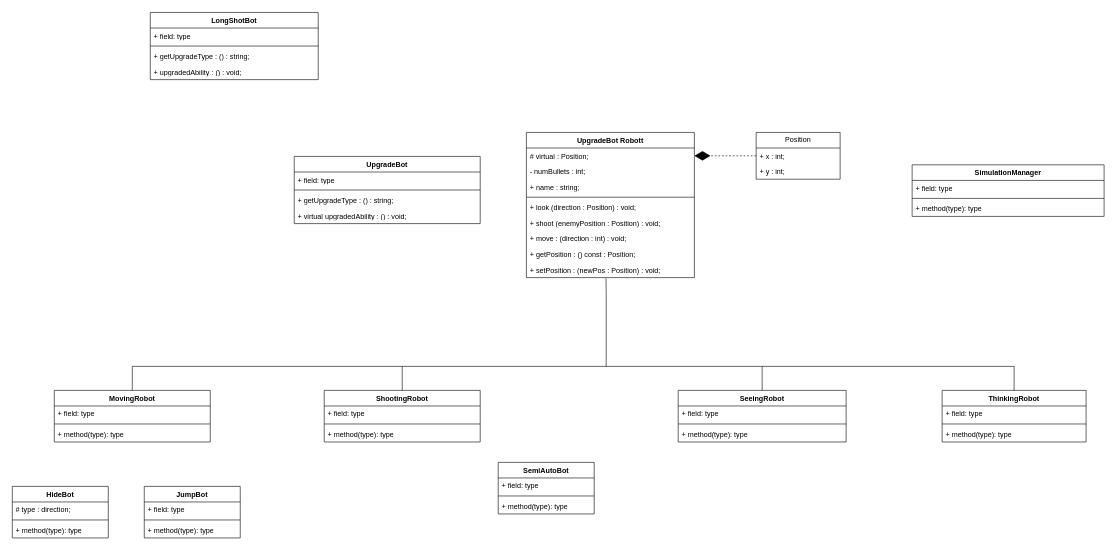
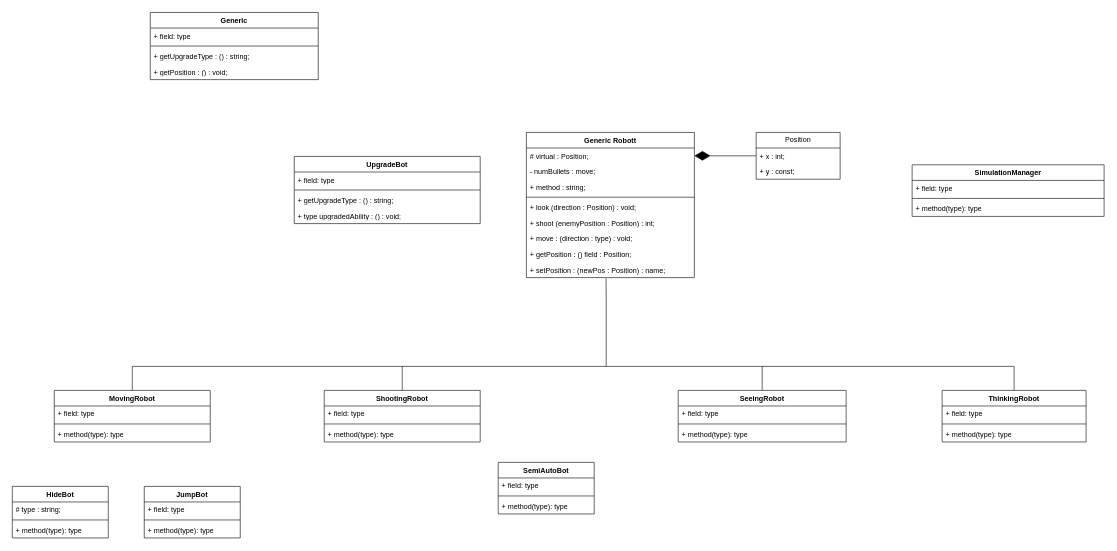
- <mxCell id="44" value="LongShotBot" style="swimlane;fontStyle=1;align=center;verticalAlign=top;childLayout=stackLayout;horizontal=1;startSize=26;horizontalStack=0;resizeParent=1;resizeParentMax=0;resizeLast=0;collapsible=1;marginBottom=0;whiteSpace=wrap;html=1;" parent="1" vertex="1"><mxGeometry x="250" y="20" width="280" height="112" as="geometry" /></mxCell>
+ <mxCell id="44" value="Generic" style="swimlane;fontStyle=1;align=center;verticalAlign=top;childLayout=stackLayout;horizontal=1;startSize=26;horizontalStack=0;resizeParent=1;resizeParentMax=0;resizeLast=0;collapsible=1;marginBottom=0;whiteSpace=wrap;html=1;" parent="1" vertex="1"><mxGeometry x="250" y="20" width="280" height="112" as="geometry" /></mxCell>
- <mxCell id="48" value="+ upgradedAbility : () : void;" style="text;strokeColor=none;fillColor=none;align=left;verticalAlign=top;spacingLeft=4;spacingRight=4;overflow=hidden;rotatable=0;points=[[0,0.5],[1,0.5]];portConstraint=eastwest;whiteSpace=wrap;html=1;" vertex="1" parent="44"><mxGeometry y="86" width="280" height="26" as="geometry" /></mxCell>
+ <mxCell id="48" value="+ getPosition : () : void;" style="text;strokeColor=none;fillColor=none;align=left;verticalAlign=top;spacingLeft=4;spacingRight=4;overflow=hidden;rotatable=0;points=[[0,0.5],[1,0.5]];portConstraint=eastwest;whiteSpace=wrap;html=1;" vertex="1" parent="44"><mxGeometry y="86" width="280" height="26" as="geometry" /></mxCell>
- <mxCell id="2" value="UpgradeBot Robott" style="swimlane;fontStyle=1;align=center;verticalAlign=top;childLayout=stackLayout;horizontal=1;startSize=26;horizontalStack=0;resizeParent=1;resizeParentMax=0;resizeLast=0;collapsible=1;marginBottom=0;whiteSpace=wrap;html=1;" parent="1" vertex="1"><mxGeometry x="877" y="220" width="280" height="242" as="geometry" /></mxCell>
+ <mxCell id="2" value="Generic Robott" style="swimlane;fontStyle=1;align=center;verticalAlign=top;childLayout=stackLayout;horizontal=1;startSize=26;horizontalStack=0;resizeParent=1;resizeParentMax=0;resizeLast=0;collapsible=1;marginBottom=0;whiteSpace=wrap;html=1;" parent="1" vertex="1"><mxGeometry x="877" y="220" width="280" height="242" as="geometry" /></mxCell>
- <mxCell id="15" value="" style="endArrow=diamondThin;endFill=1;endSize=24;html=1;rounded=0;entryX=1;entryY=0.5;entryDx=0;entryDy=0;exitX=0;exitY=0.5;exitDx=0;exitDy=0;dashed=1;" parent="1" source="13" target="3" edge="1"><mxGeometry width="160" relative="1" as="geometry"><mxPoint x="1190" y="500" as="sourcePoint" /><mxPoint x="1350" y="500" as="targetPoint" /></mxGeometry></mxCell>
+ <mxCell id="15" value="" style="endArrow=diamondThin;endFill=1;endSize=24;html=1;rounded=0;entryX=1;entryY=0.5;entryDx=0;entryDy=0;exitX=0;exitY=0.5;exitDx=0;exitDy=0;" parent="1" source="13" target="3" edge="1"><mxGeometry width="160" relative="1" as="geometry"><mxPoint x="1190" y="500" as="sourcePoint" /><mxPoint x="1350" y="500" as="targetPoint" /></mxGeometry></mxCell>
- <mxCell id="4" value="- numBullets : int;" style="text;strokeColor=none;fillColor=none;align=left;verticalAlign=top;spacingLeft=4;spacingRight=4;overflow=hidden;rotatable=0;points=[[0,0.5],[1,0.5]];portConstraint=eastwest;whiteSpace=wrap;html=1;" parent="2" vertex="1"><mxGeometry y="52" width="280" height="26" as="geometry" /></mxCell>
+ <mxCell id="4" value="- numBullets : move;" style="text;strokeColor=none;fillColor=none;align=left;verticalAlign=top;spacingLeft=4;spacingRight=4;overflow=hidden;rotatable=0;points=[[0,0.5],[1,0.5]];portConstraint=eastwest;whiteSpace=wrap;html=1;" parent="2" vertex="1"><mxGeometry y="52" width="280" height="26" as="geometry" /></mxCell>
- <mxCell id="14" value="+ y : int;" style="text;strokeColor=none;fillColor=none;align=left;verticalAlign=top;spacingLeft=4;spacingRight=4;overflow=hidden;rotatable=0;points=[[0,0.5],[1,0.5]];portConstraint=eastwest;whiteSpace=wrap;html=1;" parent="12" vertex="1"><mxGeometry y="52" width="140" height="26" as="geometry" /></mxCell>
+ <mxCell id="14" value="+ y : const;" style="text;strokeColor=none;fillColor=none;align=left;verticalAlign=top;spacingLeft=4;spacingRight=4;overflow=hidden;rotatable=0;points=[[0,0.5],[1,0.5]];portConstraint=eastwest;whiteSpace=wrap;html=1;" parent="12" vertex="1"><mxGeometry y="52" width="140" height="26" as="geometry" /></mxCell>
- <mxCell id="5" value="+ name : string;" style="text;strokeColor=none;fillColor=none;align=left;verticalAlign=top;spacingLeft=4;spacingRight=4;overflow=hidden;rotatable=0;points=[[0,0.5],[1,0.5]];portConstraint=eastwest;whiteSpace=wrap;html=1;" parent="2" vertex="1"><mxGeometry y="78" width="280" height="26" as="geometry" /></mxCell>
+ <mxCell id="5" value="+ method : string;" style="text;strokeColor=none;fillColor=none;align=left;verticalAlign=top;spacingLeft=4;spacingRight=4;overflow=hidden;rotatable=0;points=[[0,0.5],[1,0.5]];portConstraint=eastwest;whiteSpace=wrap;html=1;" parent="2" vertex="1"><mxGeometry y="78" width="280" height="26" as="geometry" /></mxCell>
- <mxCell id="61" value="+ virtual upgradedAbility : () : void;" style="text;strokeColor=none;fillColor=none;align=left;verticalAlign=top;spacingLeft=4;spacingRight=4;overflow=hidden;rotatable=0;points=[[0,0.5],[1,0.5]];portConstraint=eastwest;whiteSpace=wrap;html=1;" vertex="1" parent="57"><mxGeometry y="86" width="310" height="26" as="geometry" /></mxCell>
+ <mxCell id="61" value="+ type upgradedAbility : () : void;" style="text;strokeColor=none;fillColor=none;align=left;verticalAlign=top;spacingLeft=4;spacingRight=4;overflow=hidden;rotatable=0;points=[[0,0.5],[1,0.5]];portConstraint=eastwest;whiteSpace=wrap;html=1;" vertex="1" parent="57"><mxGeometry y="86" width="310" height="26" as="geometry" /></mxCell>
- <mxCell id="8" value="+ shoot (enemyPosition : Position) : void;" style="text;strokeColor=none;fillColor=none;align=left;verticalAlign=top;spacingLeft=4;spacingRight=4;overflow=hidden;rotatable=0;points=[[0,0.5],[1,0.5]];portConstraint=eastwest;whiteSpace=wrap;html=1;" parent="2" vertex="1"><mxGeometry y="138" width="280" height="26" as="geometry" /></mxCell>
+ <mxCell id="8" value="+ shoot (enemyPosition : Position) : int;" style="text;strokeColor=none;fillColor=none;align=left;verticalAlign=top;spacingLeft=4;spacingRight=4;overflow=hidden;rotatable=0;points=[[0,0.5],[1,0.5]];portConstraint=eastwest;whiteSpace=wrap;html=1;" parent="2" vertex="1"><mxGeometry y="138" width="280" height="26" as="geometry" /></mxCell>
- <mxCell id="9" value="&lt;div&gt;+ move : (direction : int) : void;&lt;/div&gt;" style="text;strokeColor=none;fillColor=none;align=left;verticalAlign=top;spacingLeft=4;spacingRight=4;overflow=hidden;rotatable=0;points=[[0,0.5,0,0,0],[1,0.5,0,0,0]];portConstraint=eastwest;whiteSpace=wrap;html=1;" parent="2" vertex="1"><mxGeometry y="164" width="280" height="26" as="geometry" /></mxCell>
+ <mxCell id="9" value="&lt;div&gt;+ move : (direction : type) : void;&lt;/div&gt;" style="text;strokeColor=none;fillColor=none;align=left;verticalAlign=top;spacingLeft=4;spacingRight=4;overflow=hidden;rotatable=0;points=[[0,0.5,0,0,0],[1,0.5,0,0,0]];portConstraint=eastwest;whiteSpace=wrap;html=1;" parent="2" vertex="1"><mxGeometry y="164" width="280" height="26" as="geometry" /></mxCell>
- <mxCell id="10" value="+ getPosition : () const : Position;&lt;div&gt;&lt;br&gt;&lt;/div&gt;" style="text;strokeColor=none;fillColor=none;align=left;verticalAlign=top;spacingLeft=4;spacingRight=4;overflow=hidden;rotatable=0;points=[[0,0.5],[1,0.5]];portConstraint=eastwest;whiteSpace=wrap;html=1;" parent="2" vertex="1"><mxGeometry y="190" width="280" height="26" as="geometry" /></mxCell>
+ <mxCell id="10" value="+ getPosition : () field : Position;&lt;div&gt;&lt;br&gt;&lt;/div&gt;" style="text;strokeColor=none;fillColor=none;align=left;verticalAlign=top;spacingLeft=4;spacingRight=4;overflow=hidden;rotatable=0;points=[[0,0.5],[1,0.5]];portConstraint=eastwest;whiteSpace=wrap;html=1;" parent="2" vertex="1"><mxGeometry y="190" width="280" height="26" as="geometry" /></mxCell>
- <mxCell id="11" value="+ setPosition : (newPos : Position) : void;&lt;div&gt;&lt;br&gt;&lt;/div&gt;" style="text;strokeColor=none;fillColor=none;align=left;verticalAlign=top;spacingLeft=4;spacingRight=4;overflow=hidden;rotatable=0;points=[[0,0.5],[1,0.5]];portConstraint=eastwest;whiteSpace=wrap;html=1;" parent="2" vertex="1"><mxGeometry y="216" width="280" height="26" as="geometry" /></mxCell>
+ <mxCell id="11" value="+ setPosition : (newPos : Position) : name;&lt;div&gt;&lt;br&gt;&lt;/div&gt;" style="text;strokeColor=none;fillColor=none;align=left;verticalAlign=top;spacingLeft=4;spacingRight=4;overflow=hidden;rotatable=0;points=[[0,0.5],[1,0.5]];portConstraint=eastwest;whiteSpace=wrap;html=1;" parent="2" vertex="1"><mxGeometry y="216" width="280" height="26" as="geometry" /></mxCell>
- <mxCell id="41" value="# type : direction;" style="text;strokeColor=none;fillColor=none;align=left;verticalAlign=top;spacingLeft=4;spacingRight=4;overflow=hidden;rotatable=0;points=[[0,0.5],[1,0.5]];portConstraint=eastwest;whiteSpace=wrap;html=1;" parent="40" vertex="1"><mxGeometry y="26" width="160" height="26" as="geometry" /></mxCell>
+ <mxCell id="41" value="# type : string;" style="text;strokeColor=none;fillColor=none;align=left;verticalAlign=top;spacingLeft=4;spacingRight=4;overflow=hidden;rotatable=0;points=[[0,0.5],[1,0.5]];portConstraint=eastwest;whiteSpace=wrap;html=1;" parent="40" vertex="1"><mxGeometry y="26" width="160" height="26" as="geometry" /></mxCell>
